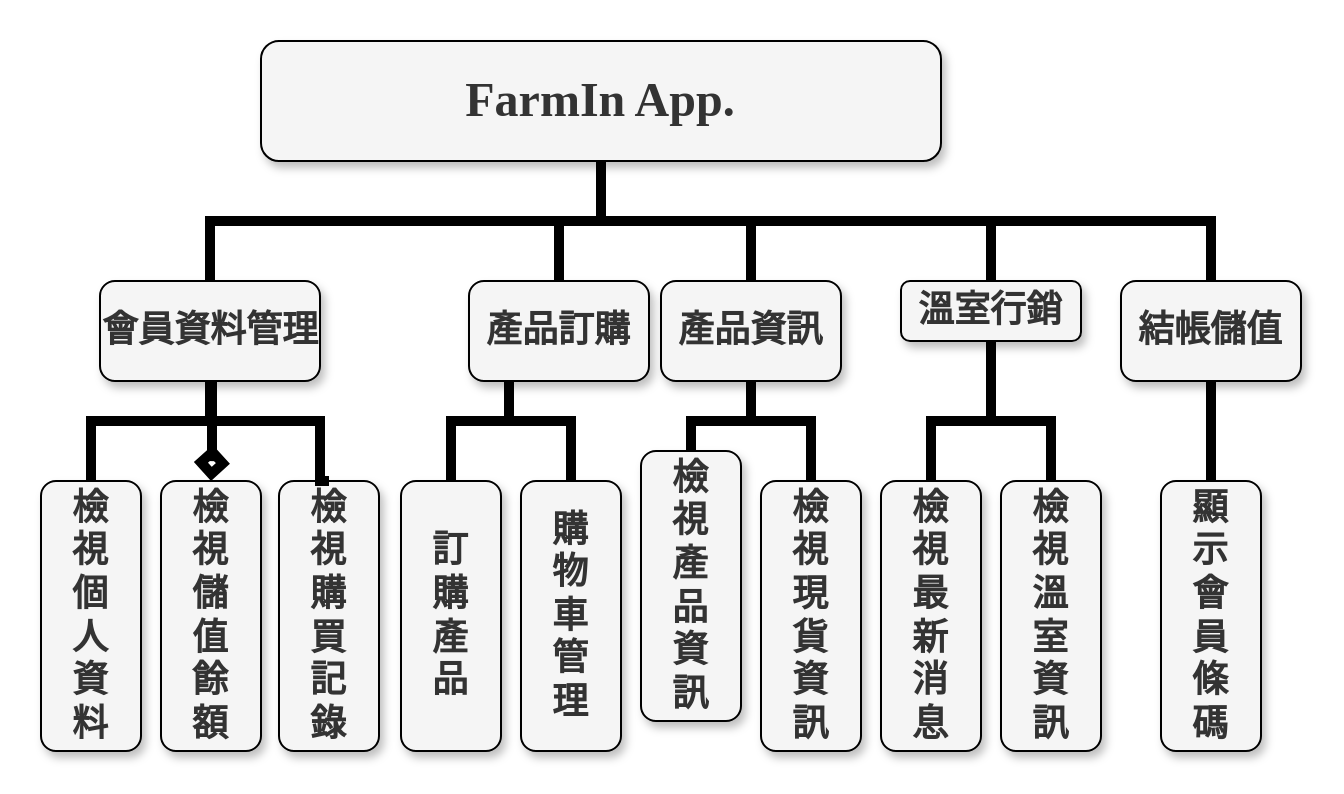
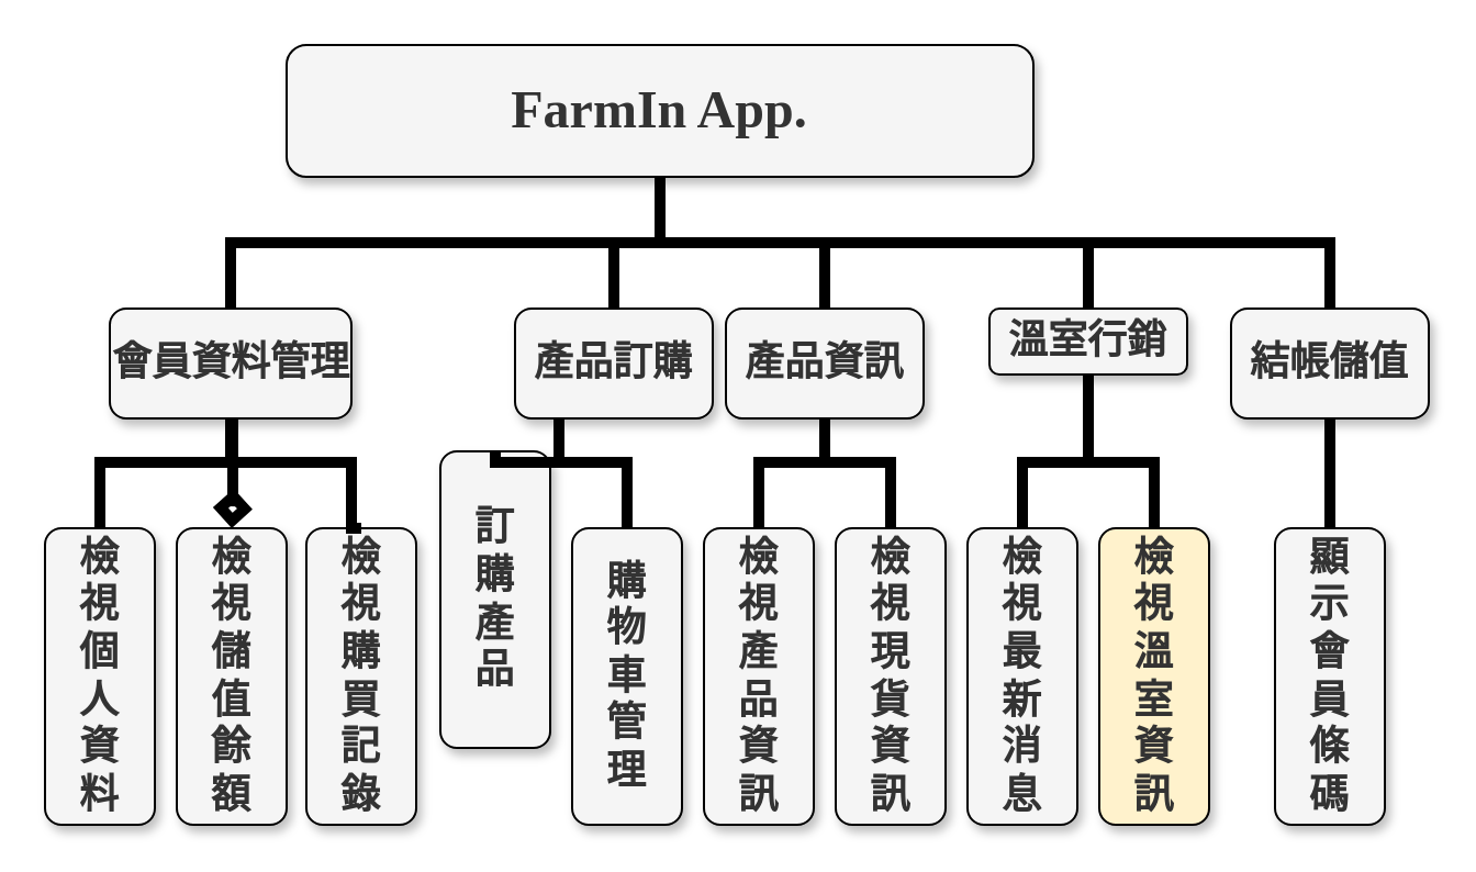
- <mxCell id="7" value="檢視產品資訊" style="whiteSpace=wrap;rounded=1;shadow=1;fontStyle=1;fontSize=18;fontFamily=Noto Sans TC;spacing=10;fillColor=#f5f5f5;strokeColor=#000000;fontColor=#333333;" parent="1" vertex="1"><mxGeometry x="320" y="225" width="50" height="135" as="geometry" /></mxCell>
+ <mxCell id="7" value="檢視產品資訊" style="whiteSpace=wrap;rounded=1;shadow=1;fontStyle=1;fontSize=18;fontFamily=Noto Sans TC;spacing=10;fillColor=#f5f5f5;strokeColor=#000000;fontColor=#333333;" parent="1" vertex="1"><mxGeometry x="320" y="240" width="50" height="135" as="geometry" /></mxCell>
- <mxCell id="2" value="訂購產品" style="whiteSpace=wrap;rounded=1;shadow=1;fontStyle=1;fontSize=18;fontFamily=Noto Sans TC;spacingTop=0;spacing=10;fillColor=#f5f5f5;strokeColor=#000000;fontColor=#333333;" parent="1" vertex="1"><mxGeometry x="200" y="240" width="50" height="135" as="geometry" /></mxCell>
+ <mxCell id="2" value="訂購產品" style="whiteSpace=wrap;rounded=1;shadow=1;fontStyle=1;fontSize=18;fontFamily=Noto Sans TC;spacingTop=0;spacing=10;fillColor=#f5f5f5;strokeColor=#000000;fontColor=#333333;" parent="1" vertex="1"><mxGeometry x="200" y="205" width="50" height="135" as="geometry" /></mxCell>
- <mxCell id="26" value="檢視溫室資訊" style="whiteSpace=wrap;rounded=1;shadow=1;fontStyle=1;fontSize=18;fontFamily=Noto Sans TC;spacing=10;fillColor=#f5f5f5;strokeColor=#000000;fontColor=#333333;" parent="1" vertex="1"><mxGeometry x="500" y="240" width="50" height="135" as="geometry" /></mxCell>
+ <mxCell id="26" value="檢視溫室資訊" style="whiteSpace=wrap;rounded=1;shadow=1;fontStyle=1;fontSize=18;fontFamily=Noto Sans TC;spacing=10;fillColor=#fff2cc;strokeColor=#000000;fontColor=#333333;" parent="1" vertex="1"><mxGeometry x="500" y="240" width="50" height="135" as="geometry" /></mxCell>
